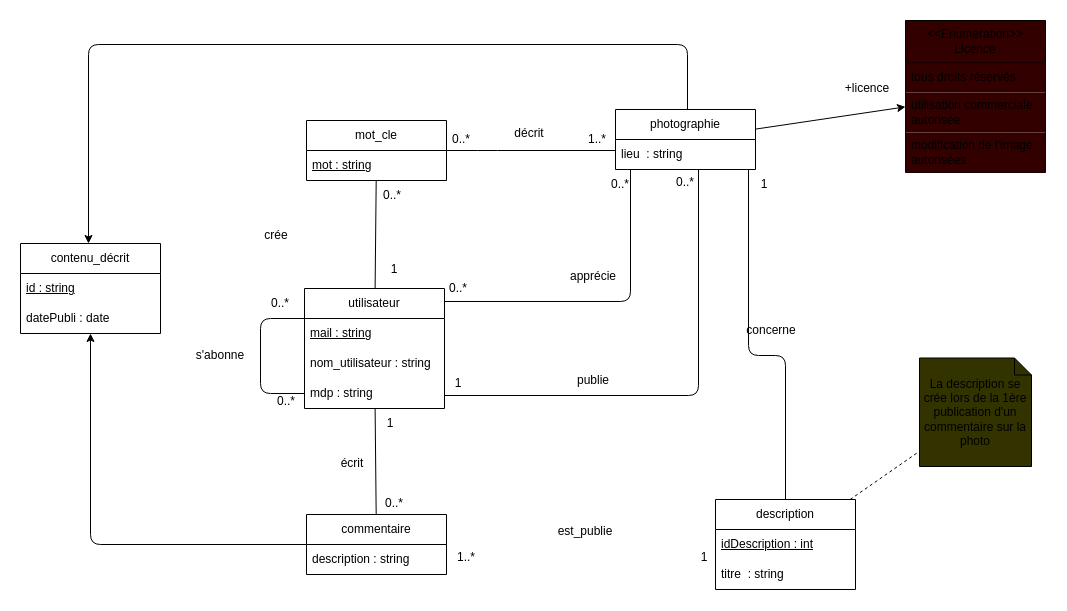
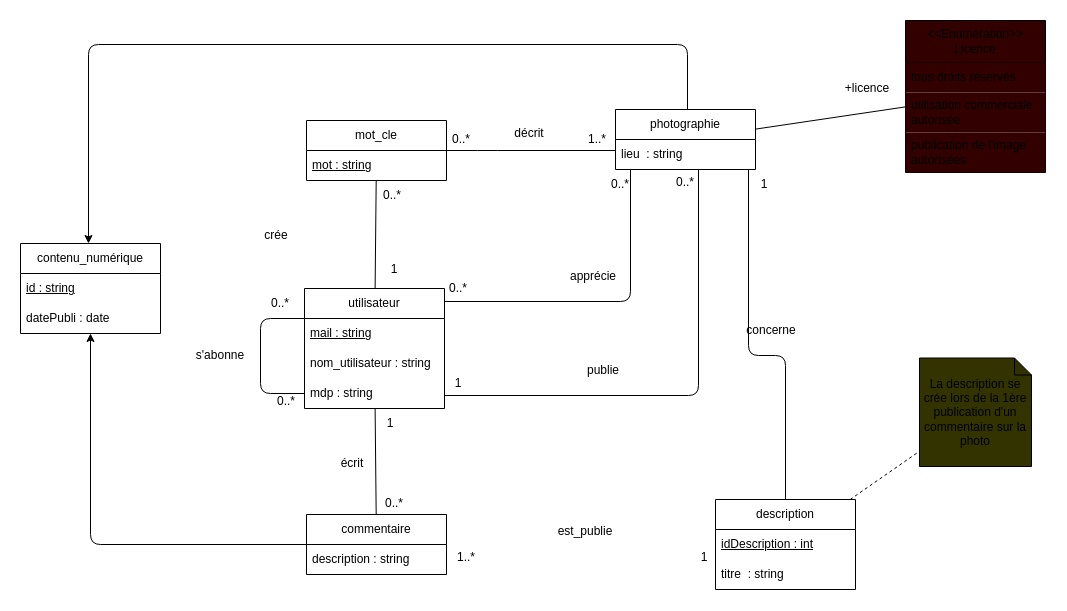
- <mxCell id="28" style="html=1;endArrow=classic;endFill=1;" edge="1" parent="1" source="29" target="53"><mxGeometry relative="1" as="geometry" /></mxCell>
+ <mxCell id="28" style="html=1;endArrow=none;endFill=1;" edge="1" parent="1" source="29" target="53"><mxGeometry relative="1" as="geometry" /></mxCell>
- <mxCell id="56" value="modification de l'image autorisées" style="text;strokeColor=none;fillColor=#330000;align=left;verticalAlign=middle;spacingLeft=4;spacingRight=4;overflow=hidden;points=[[0,0.5],[1,0.5]];portConstraint=eastwest;rotatable=0;whiteSpace=wrap;html=1;" vertex="1" parent="53"><mxGeometry y="112" width="140" height="40" as="geometry" /></mxCell>
+ <mxCell id="56" value="publication de l'image autorisées" style="text;strokeColor=none;fillColor=#330000;align=left;verticalAlign=middle;spacingLeft=4;spacingRight=4;overflow=hidden;points=[[0,0.5],[1,0.5]];portConstraint=eastwest;rotatable=0;whiteSpace=wrap;html=1;" vertex="1" parent="53"><mxGeometry y="112" width="140" height="40" as="geometry" /></mxCell>
- <mxCell id="23" value="contenu_décrit" style="swimlane;fontStyle=0;childLayout=stackLayout;horizontal=1;startSize=30;horizontalStack=0;resizeParent=1;resizeParentMax=0;resizeLast=0;collapsible=1;marginBottom=0;whiteSpace=wrap;html=1;" vertex="1" parent="1"><mxGeometry x="20" y="243" width="140" height="90" as="geometry" /></mxCell>
+ <mxCell id="23" value="contenu_numérique" style="swimlane;fontStyle=0;childLayout=stackLayout;horizontal=1;startSize=30;horizontalStack=0;resizeParent=1;resizeParentMax=0;resizeLast=0;collapsible=1;marginBottom=0;whiteSpace=wrap;html=1;" vertex="1" parent="1"><mxGeometry x="20" y="243" width="140" height="90" as="geometry" /></mxCell>
- <mxCell id="32" value="publie" style="text;html=1;strokeColor=none;fillColor=none;align=center;verticalAlign=middle;whiteSpace=wrap;rounded=0;" vertex="1" parent="1"><mxGeometry x="563" y="365" width="60" height="30" as="geometry" /></mxCell>
+ <mxCell id="32" value="publie" style="text;html=1;strokeColor=none;fillColor=none;align=center;verticalAlign=middle;whiteSpace=wrap;rounded=0;" vertex="1" parent="1"><mxGeometry x="573" y="355" width="60" height="30" as="geometry" /></mxCell>
